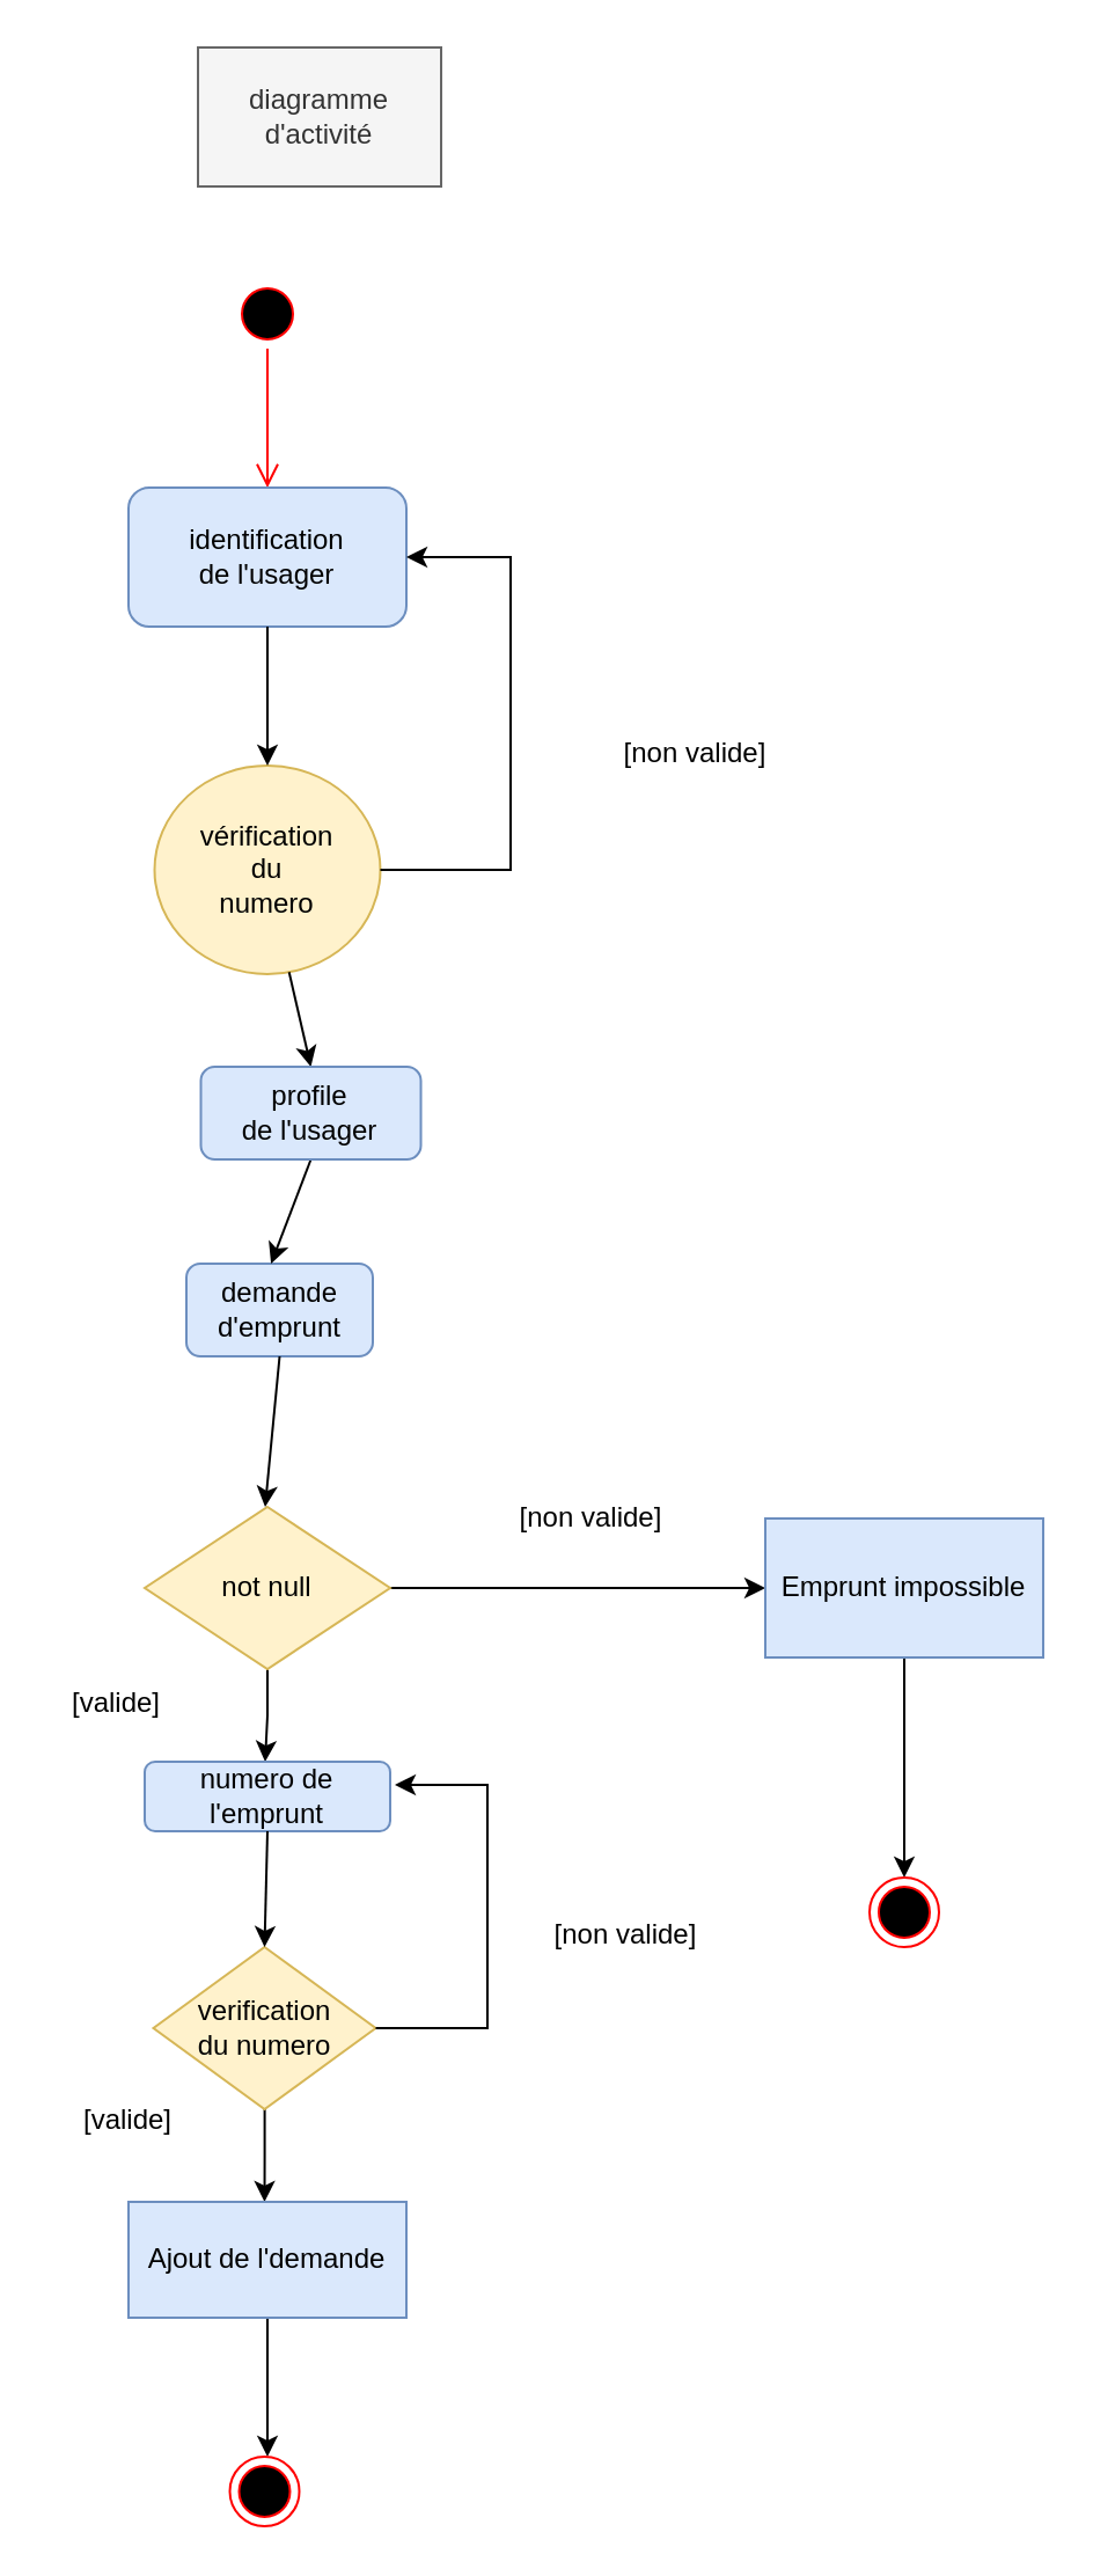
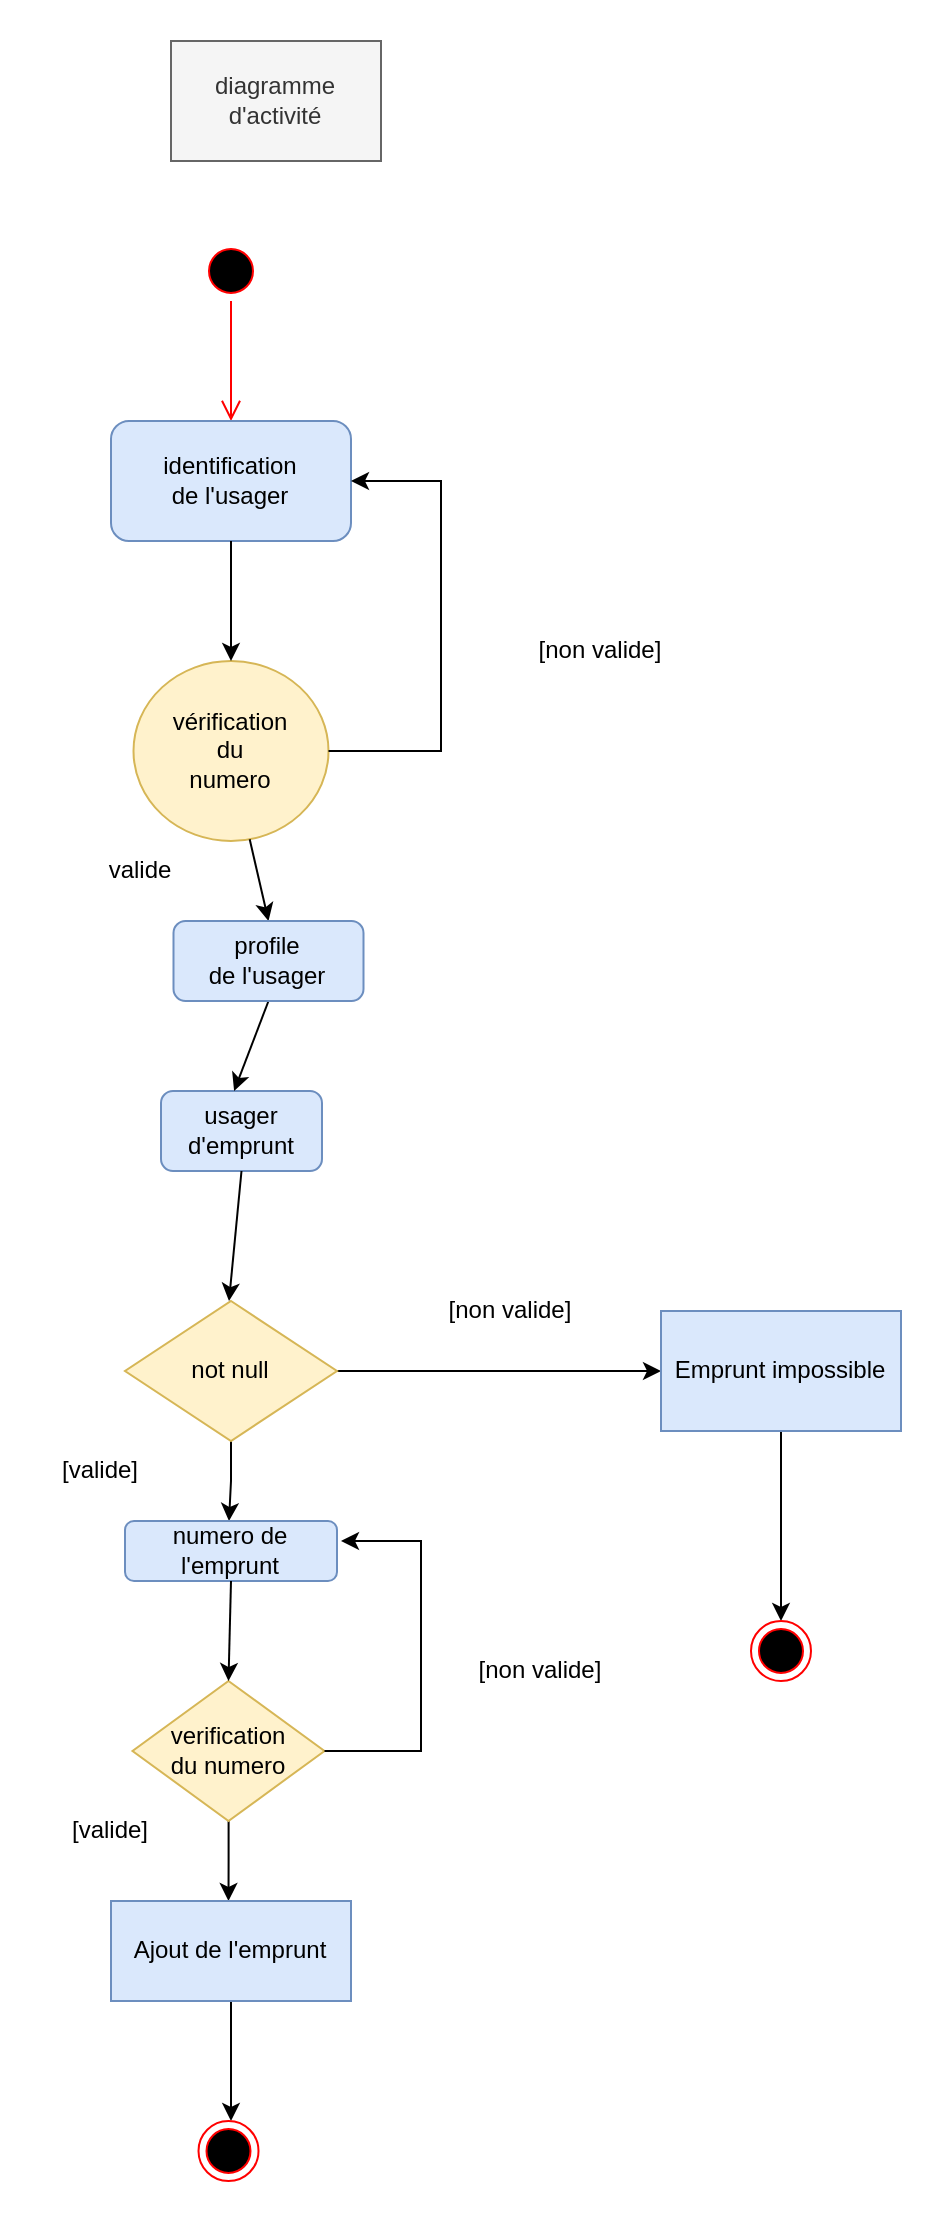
+ <mxCell id="10" value="valide" style="text;html=1;strokeColor=none;fillColor=none;align=center;verticalAlign=middle;whiteSpace=wrap;rounded=0;" vertex="1" parent="1"><mxGeometry x="40" y="420" width="60" height="30" as="geometry" /></mxCell>
- <mxCell id="12" value="&lt;div&gt;demande&lt;/div&gt;&lt;div&gt;d'emprunt&lt;br&gt;&lt;/div&gt;" style="rounded=1;whiteSpace=wrap;html=1;fillColor=#dae8fc;strokeColor=#6c8ebf;" vertex="1" parent="1"><mxGeometry x="80" y="545" width="80.5" height="40" as="geometry" /></mxCell>
+ <mxCell id="12" value="&lt;div&gt;usager&lt;/div&gt;&lt;div&gt;d'emprunt&lt;br&gt;&lt;/div&gt;" style="rounded=1;whiteSpace=wrap;html=1;fillColor=#dae8fc;strokeColor=#6c8ebf;" vertex="1" parent="1"><mxGeometry x="80" y="545" width="80.5" height="40" as="geometry" /></mxCell>
- <mxCell id="33" value="Ajout de l'demande" style="rounded=0;whiteSpace=wrap;html=1;strokeColor=#6c8ebf;fillColor=#dae8fc;" vertex="1" parent="1"><mxGeometry x="55" y="950" width="120" height="50" as="geometry" /></mxCell>
+ <mxCell id="33" value="Ajout de l'emprunt" style="rounded=0;whiteSpace=wrap;html=1;strokeColor=#6c8ebf;fillColor=#dae8fc;" vertex="1" parent="1"><mxGeometry x="55" y="950" width="120" height="50" as="geometry" /></mxCell>
